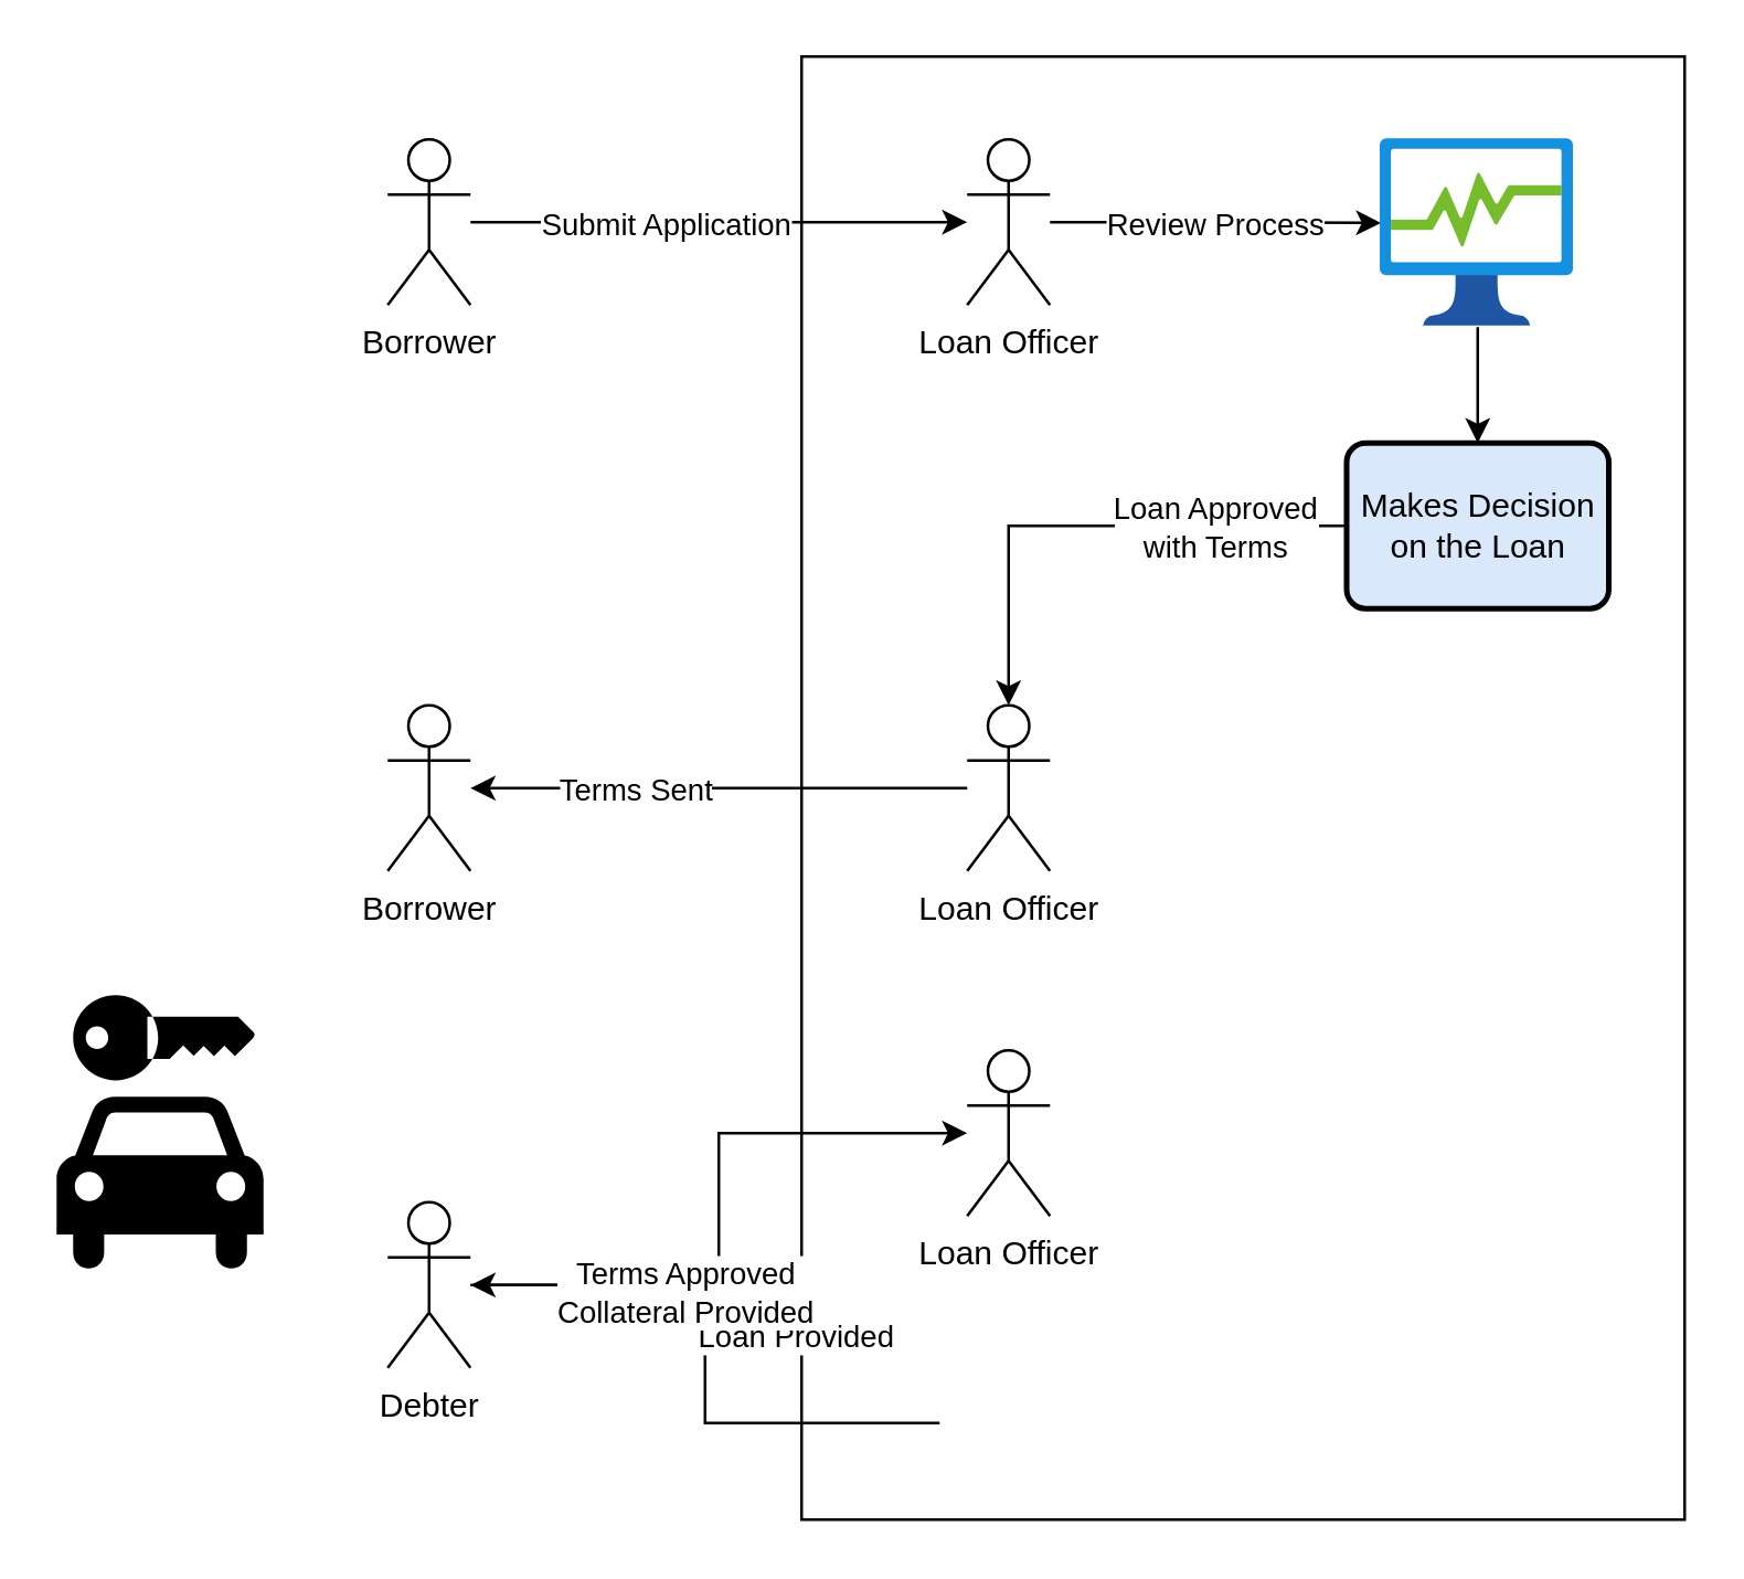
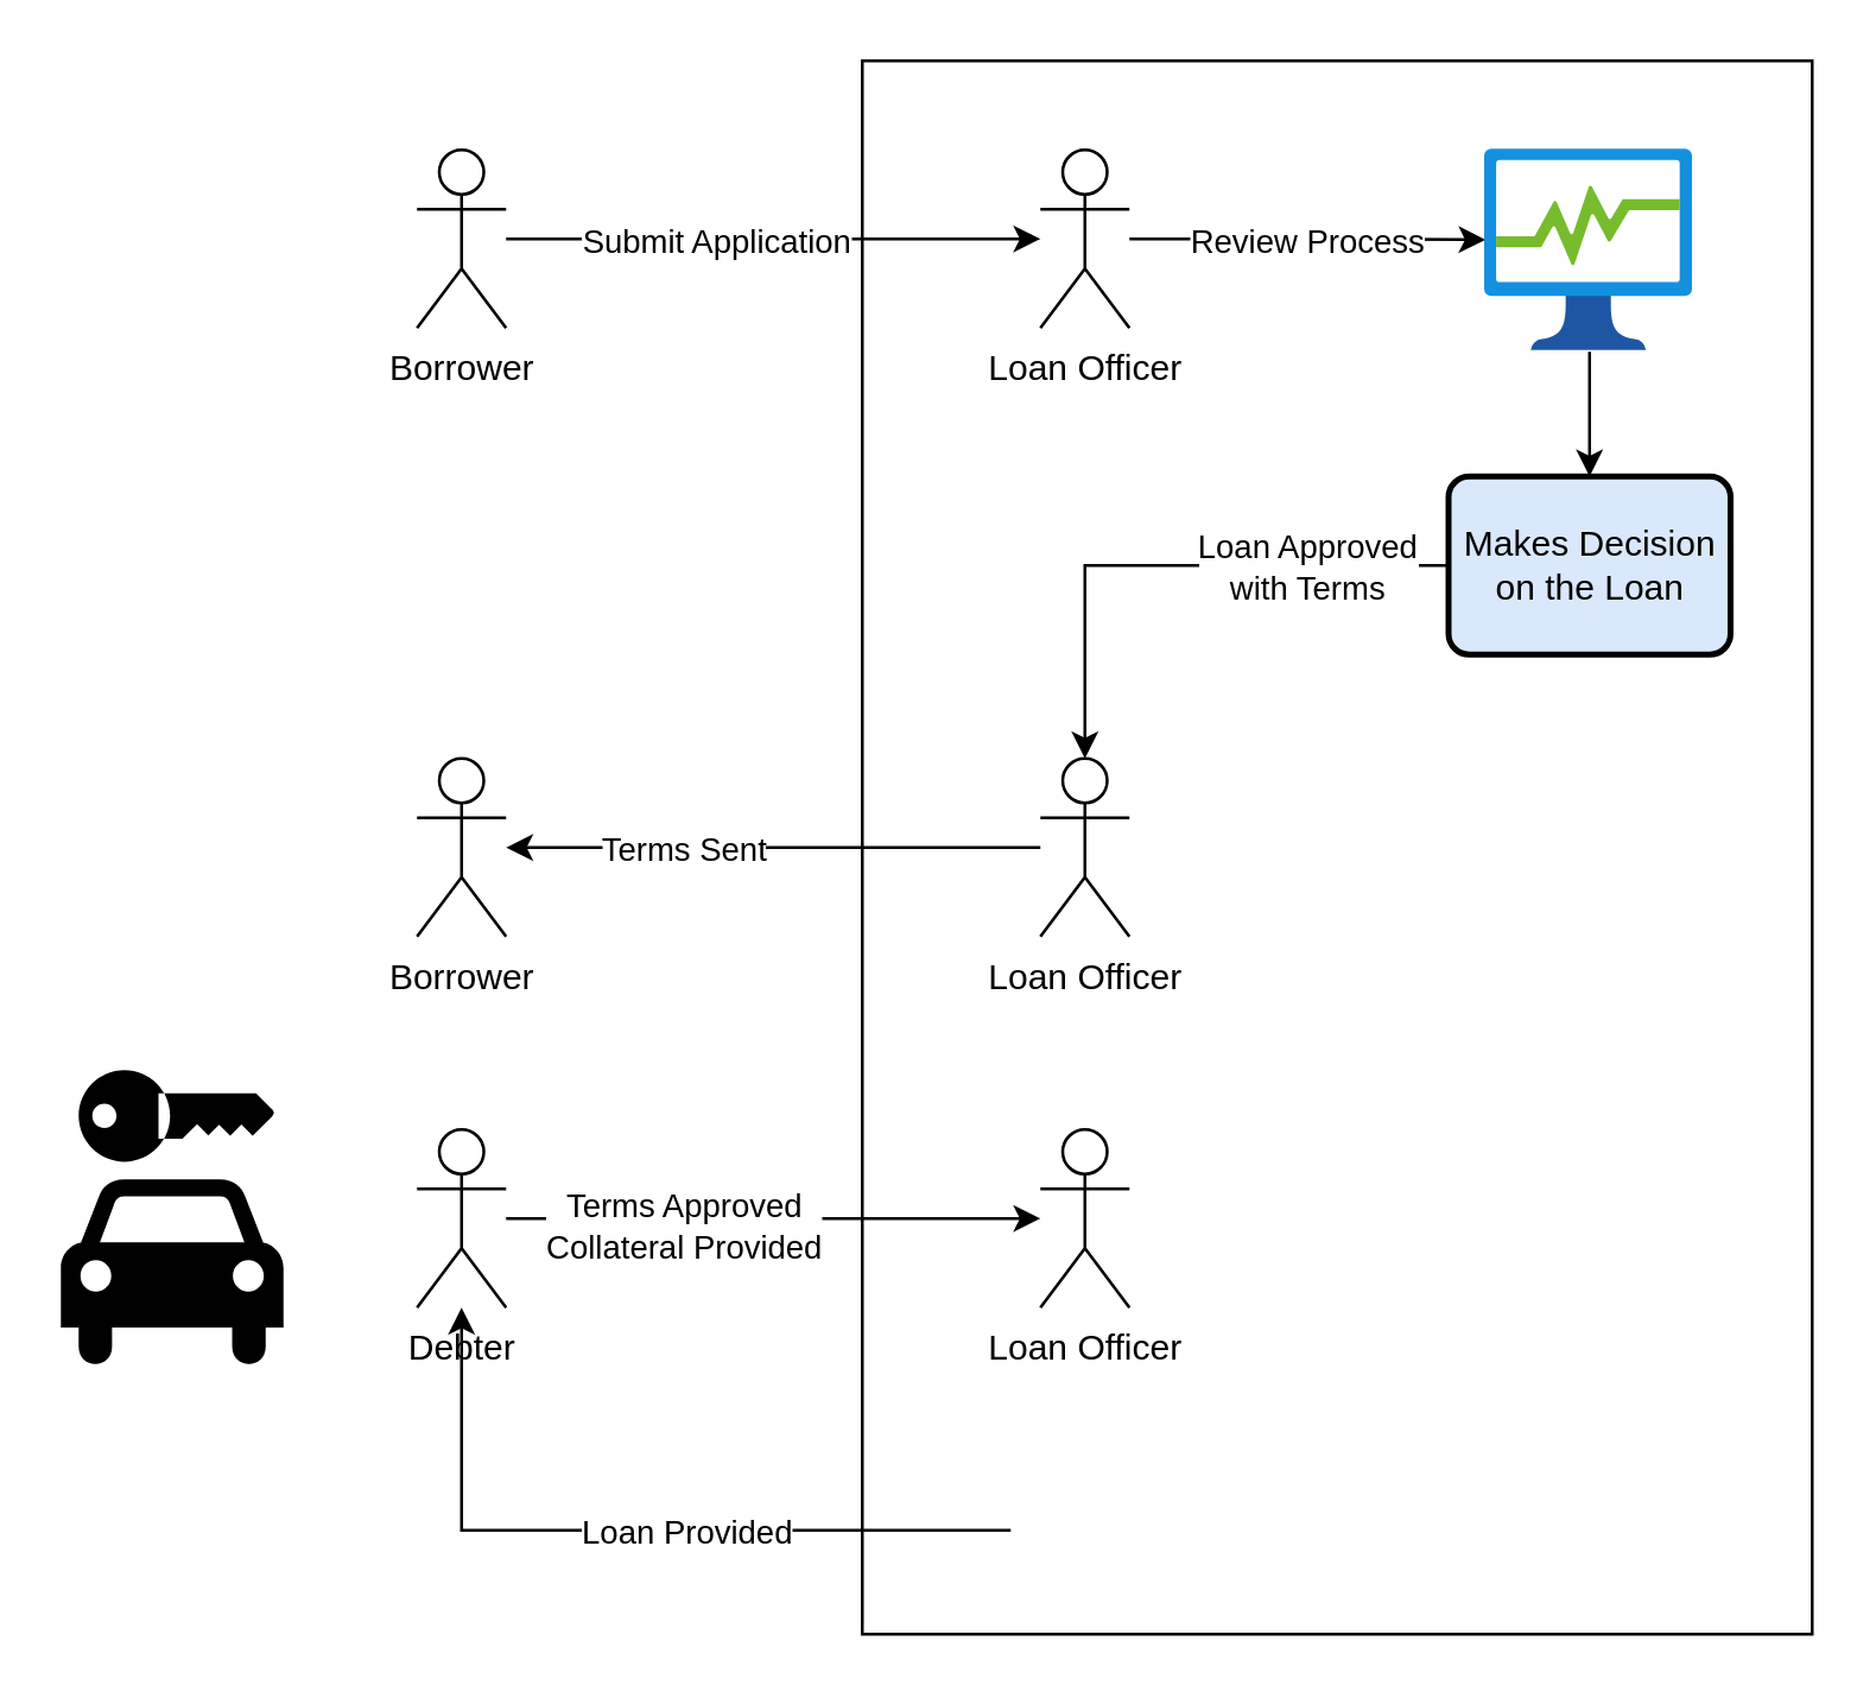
- <mxCell id="23" value="Debter" style="shape=umlActor;verticalLabelPosition=bottom;verticalAlign=top;html=1;outlineConnect=0;" vertex="1" parent="1"><mxGeometry x="140" y="435" width="30" height="60" as="geometry" /></mxCell>
+ <mxCell id="23" value="Debter" style="shape=umlActor;verticalLabelPosition=bottom;verticalAlign=top;html=1;outlineConnect=0;" vertex="1" parent="1"><mxGeometry x="140" y="380" width="30" height="60" as="geometry" /></mxCell>
